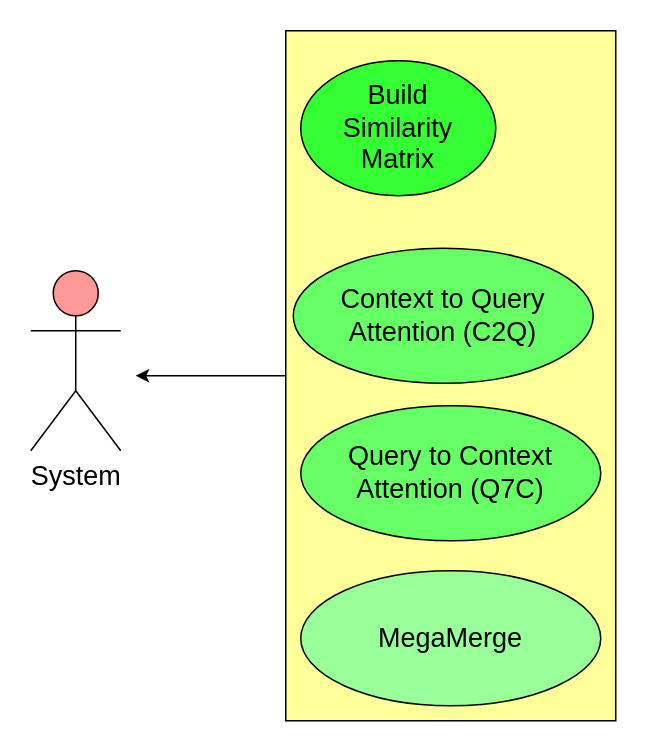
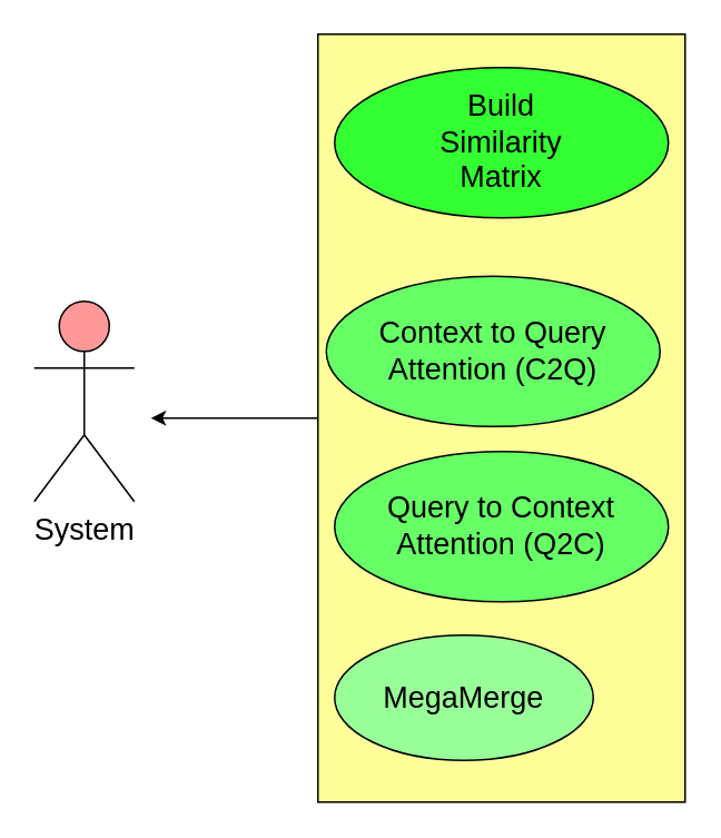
- <mxCell id="4" value="&lt;div&gt;&lt;font style=&quot;font-size: 18px&quot;&gt;Build&lt;/font&gt;&lt;/div&gt;&lt;div&gt;&lt;font style=&quot;font-size: 18px&quot;&gt;Similarity&lt;/font&gt;&lt;/div&gt;&lt;div&gt;&lt;font style=&quot;font-size: 18px&quot;&gt;Matrix&lt;br&gt;&lt;/font&gt;&lt;/div&gt;" style="ellipse;whiteSpace=wrap;html=1;fillColor=#33FF33;" vertex="1" parent="1"><mxGeometry x="200" y="40" width="130" height="90" as="geometry" /></mxCell>
+ <mxCell id="4" value="&lt;div&gt;&lt;font style=&quot;font-size: 18px&quot;&gt;Build&lt;/font&gt;&lt;/div&gt;&lt;div&gt;&lt;font style=&quot;font-size: 18px&quot;&gt;Similarity&lt;/font&gt;&lt;/div&gt;&lt;div&gt;&lt;font style=&quot;font-size: 18px&quot;&gt;Matrix&lt;br&gt;&lt;/font&gt;&lt;/div&gt;" style="ellipse;whiteSpace=wrap;html=1;fillColor=#33FF33;" vertex="1" parent="1"><mxGeometry x="200" y="40" width="200" height="90" as="geometry" /></mxCell>
- <mxCell id="5" value="&lt;div&gt;&lt;font style=&quot;font-size: 18px&quot;&gt;Query to Context&lt;/font&gt;&lt;/div&gt;&lt;div&gt;&lt;font style=&quot;font-size: 18px&quot;&gt;Attention (Q7C)&lt;/font&gt;&lt;br&gt;&lt;/div&gt;" style="ellipse;whiteSpace=wrap;html=1;fillColor=#66FF66;" vertex="1" parent="1"><mxGeometry x="200" y="270" width="200" height="90" as="geometry" /></mxCell>
+ <mxCell id="5" value="&lt;div&gt;&lt;font style=&quot;font-size: 18px&quot;&gt;Query to Context&lt;/font&gt;&lt;/div&gt;&lt;div&gt;&lt;font style=&quot;font-size: 18px&quot;&gt;Attention (Q2C)&lt;/font&gt;&lt;br&gt;&lt;/div&gt;" style="ellipse;whiteSpace=wrap;html=1;fillColor=#66FF66;" vertex="1" parent="1"><mxGeometry x="200" y="270" width="200" height="90" as="geometry" /></mxCell>
- <mxCell id="7" value="&lt;font style=&quot;font-size: 18px&quot;&gt;MegaMerge&lt;/font&gt;" style="ellipse;whiteSpace=wrap;html=1;fillColor=#99FF99;" vertex="1" parent="1"><mxGeometry x="200" y="380" width="200" height="90" as="geometry" /></mxCell>
+ <mxCell id="7" value="&lt;font style=&quot;font-size: 18px&quot;&gt;MegaMerge&lt;/font&gt;" style="ellipse;whiteSpace=wrap;html=1;fillColor=#99FF99;" vertex="1" parent="1"><mxGeometry x="200" y="380" width="155" height="75" as="geometry" /></mxCell>
